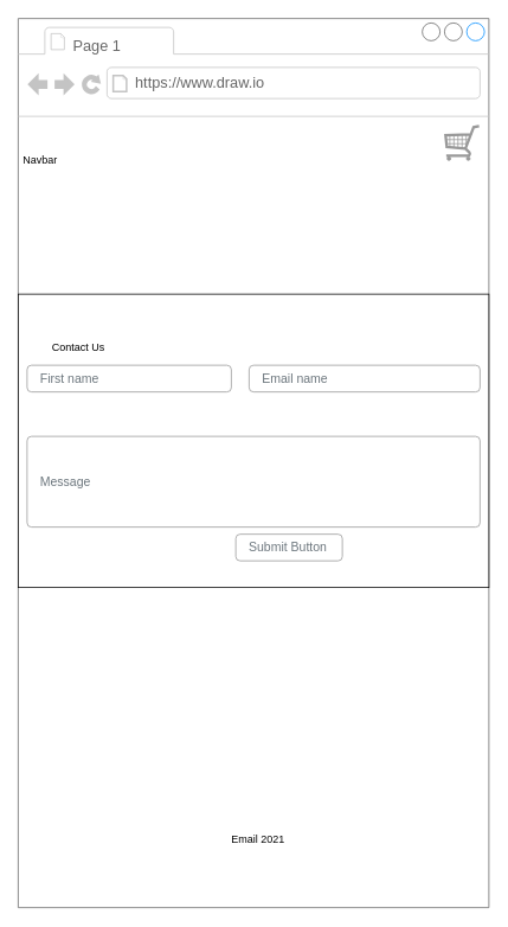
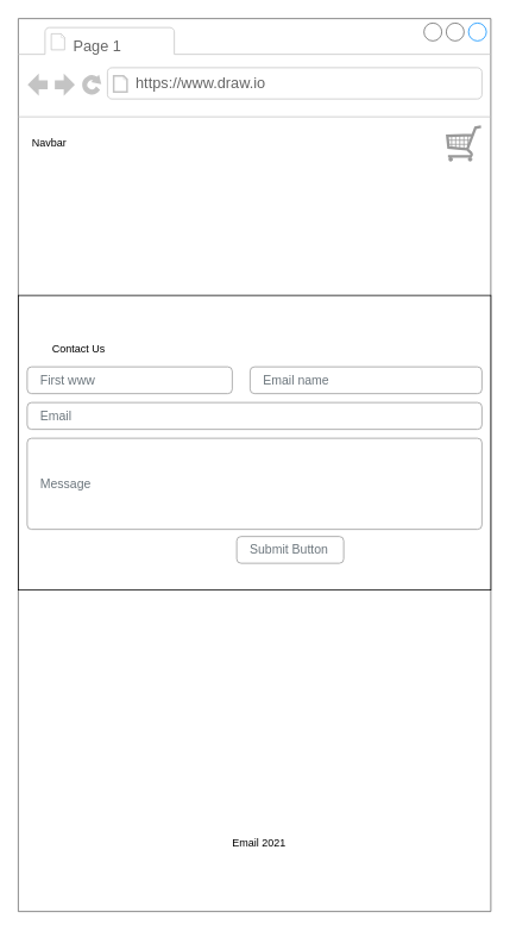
- <mxCell id="6" value="Navbar" style="text;html=1;strokeColor=none;fillColor=none;align=center;verticalAlign=middle;whiteSpace=wrap;rounded=0;" parent="2" vertex="1"><mxGeometry x="4.5" y="150" width="40" height="20" as="geometry" /></mxCell>
+ <mxCell id="6" value="Navbar" style="text;html=1;strokeColor=none;fillColor=none;align=center;verticalAlign=middle;whiteSpace=wrap;rounded=0;" parent="2" vertex="1"><mxGeometry x="14.5" y="130" width="40" height="20" as="geometry" /></mxCell>
- <mxCell id="13" value="First name" style="html=1;shadow=0;dashed=0;shape=mxgraph.bootstrap.rrect;rSize=5;fillColor=none;strokeColor=#999999;align=left;spacing=15;fontSize=14;fontColor=#6C767D;" parent="2" vertex="1"><mxGeometry x="10" y="390" width="230" height="30" as="geometry" /></mxCell>
+ <mxCell id="13" value="First www" style="html=1;shadow=0;dashed=0;shape=mxgraph.bootstrap.rrect;rSize=5;fillColor=none;strokeColor=#999999;align=left;spacing=15;fontSize=14;fontColor=#6C767D;" parent="2" vertex="1"><mxGeometry x="10" y="390" width="230" height="30" as="geometry" /></mxCell>
+ <mxCell id="15" value="Email" style="html=1;shadow=0;dashed=0;shape=mxgraph.bootstrap.rrect;rSize=5;fillColor=none;strokeColor=#999999;align=left;spacing=15;fontSize=14;fontColor=#6C767D;" parent="2" vertex="1"><mxGeometry x="10" y="430" width="510" height="30" as="geometry" /></mxCell>
